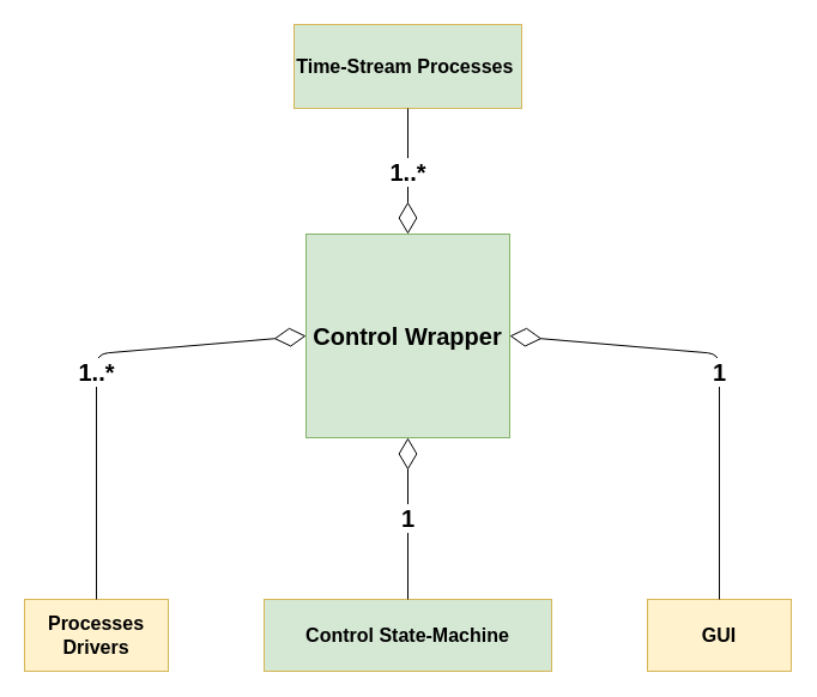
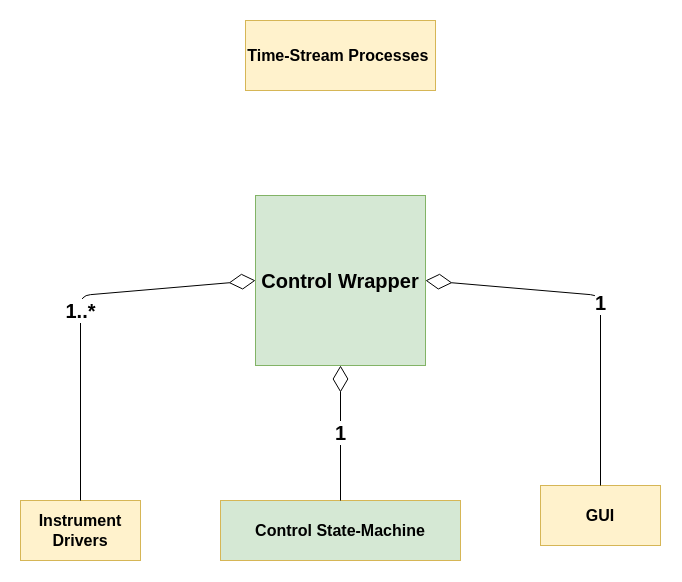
- <mxCell id="6" value="Time-Stream Processes&amp;nbsp;" style="rounded=0;whiteSpace=wrap;html=1;fontStyle=1;fillColor=#d5e8d4;strokeColor=#d6b656;fontSize=16;" vertex="1" parent="1"><mxGeometry x="245" y="20" width="190" height="70" as="geometry" /></mxCell>
+ <mxCell id="6" value="Time-Stream Processes&amp;nbsp;" style="rounded=0;whiteSpace=wrap;html=1;fontStyle=1;fillColor=#fff2cc;strokeColor=#d6b656;fontSize=16;" vertex="1" parent="1"><mxGeometry x="245" y="20" width="190" height="70" as="geometry" /></mxCell>
- <mxCell id="10" value="1..*" style="endArrow=diamondThin;endFill=0;endSize=24;html=1;exitX=0.5;exitY=1;exitDx=0;exitDy=0;entryX=0.5;entryY=0;entryDx=0;entryDy=0;fontStyle=1;fontSize=20;" edge="1" parent="1" source="6" target="5"><mxGeometry width="160" relative="1" as="geometry"><mxPoint x="620" y="360" as="sourcePoint" /><mxPoint x="780" y="360" as="targetPoint" /></mxGeometry></mxCell>
- <mxCell id="4" value="Processes Drivers" style="rounded=0;whiteSpace=wrap;html=1;fontStyle=1;fillColor=#fff2cc;strokeColor=#d6b656;fontSize=16;" vertex="1" parent="1"><mxGeometry x="20" y="500" width="120" height="60" as="geometry" /></mxCell>
+ <mxCell id="4" value="Instrument Drivers" style="rounded=0;whiteSpace=wrap;html=1;fontStyle=1;fillColor=#fff2cc;strokeColor=#d6b656;fontSize=16;" vertex="1" parent="1"><mxGeometry x="20" y="500" width="120" height="60" as="geometry" /></mxCell>
- <mxCell id="3" value="GUI" style="rounded=0;whiteSpace=wrap;html=1;fontStyle=1;fillColor=#fff2cc;strokeColor=#d6b656;fontSize=16;" vertex="1" parent="1"><mxGeometry x="540" y="500" width="120" height="60" as="geometry" /></mxCell>
+ <mxCell id="3" value="GUI" style="rounded=0;whiteSpace=wrap;html=1;fontStyle=1;fillColor=#fff2cc;strokeColor=#d6b656;fontSize=16;" vertex="1" parent="1"><mxGeometry x="540" y="485" width="120" height="60" as="geometry" /></mxCell>
